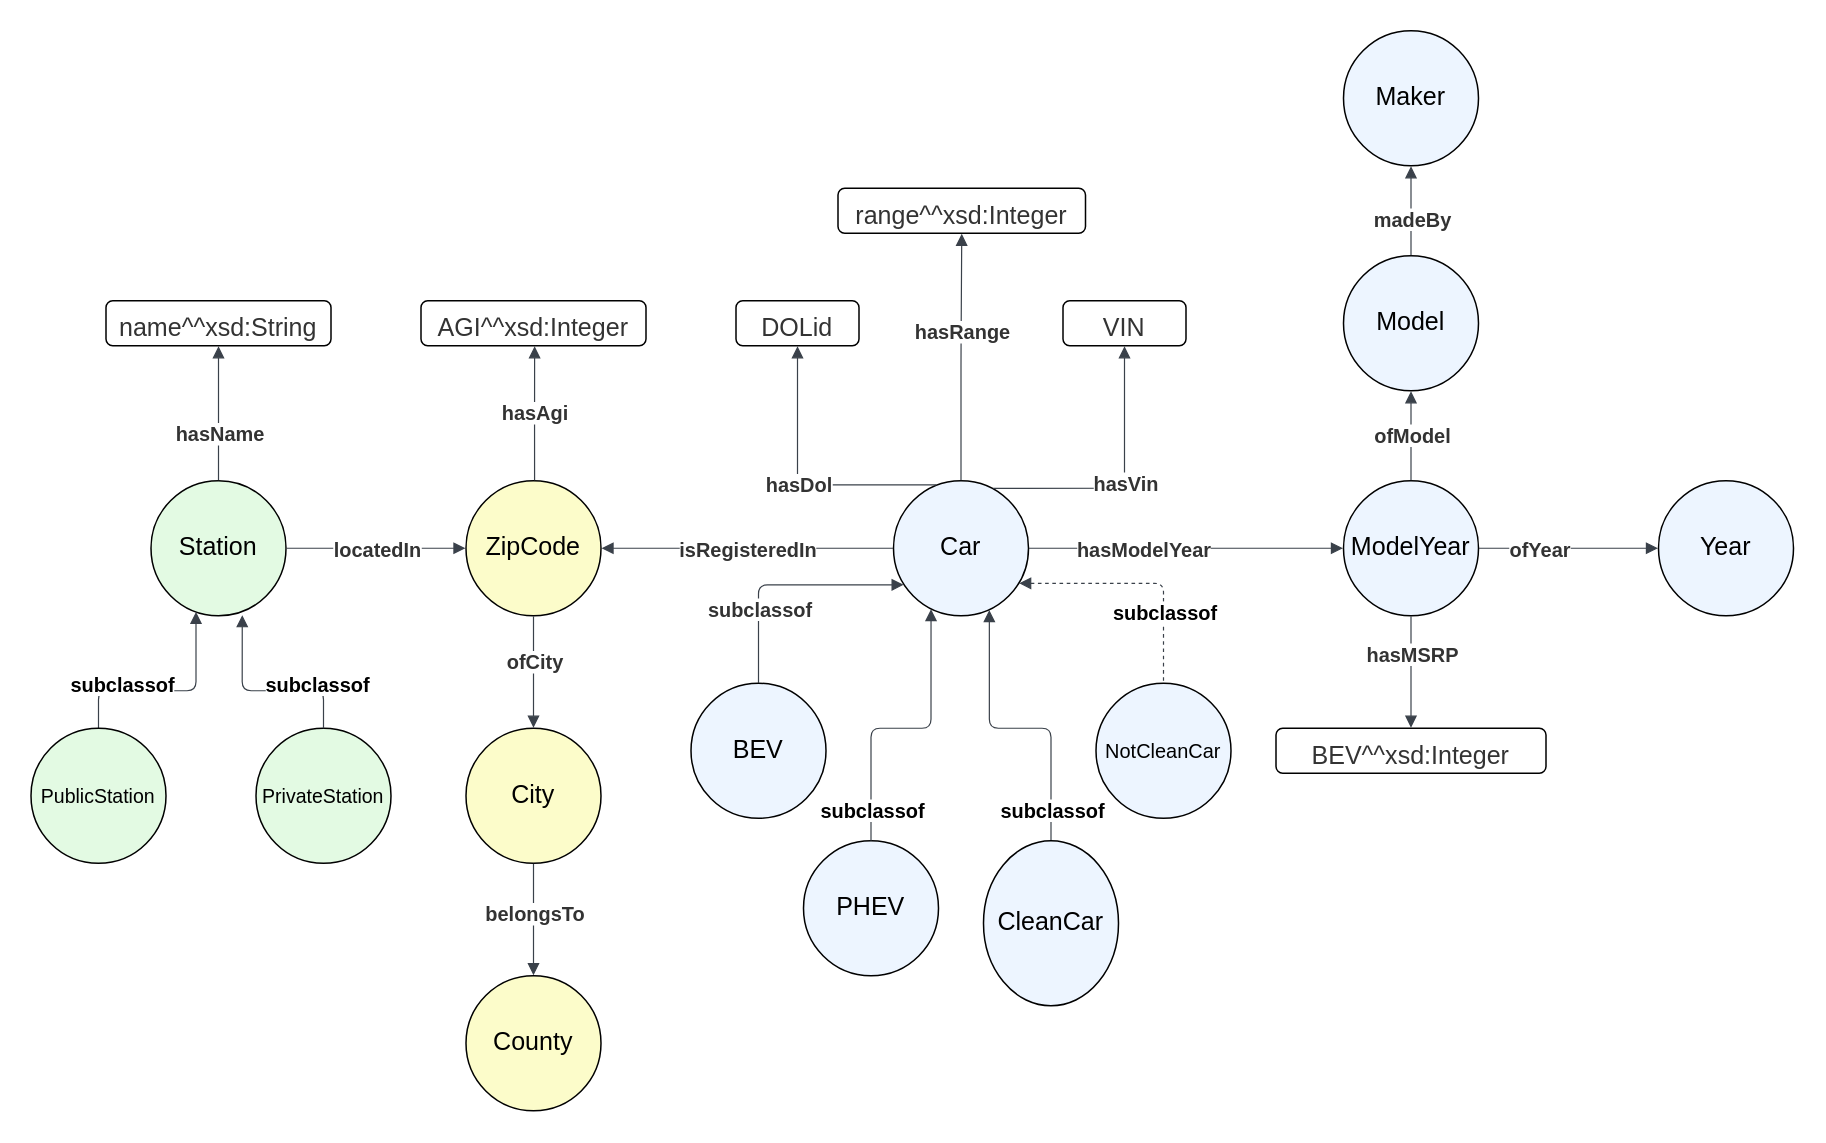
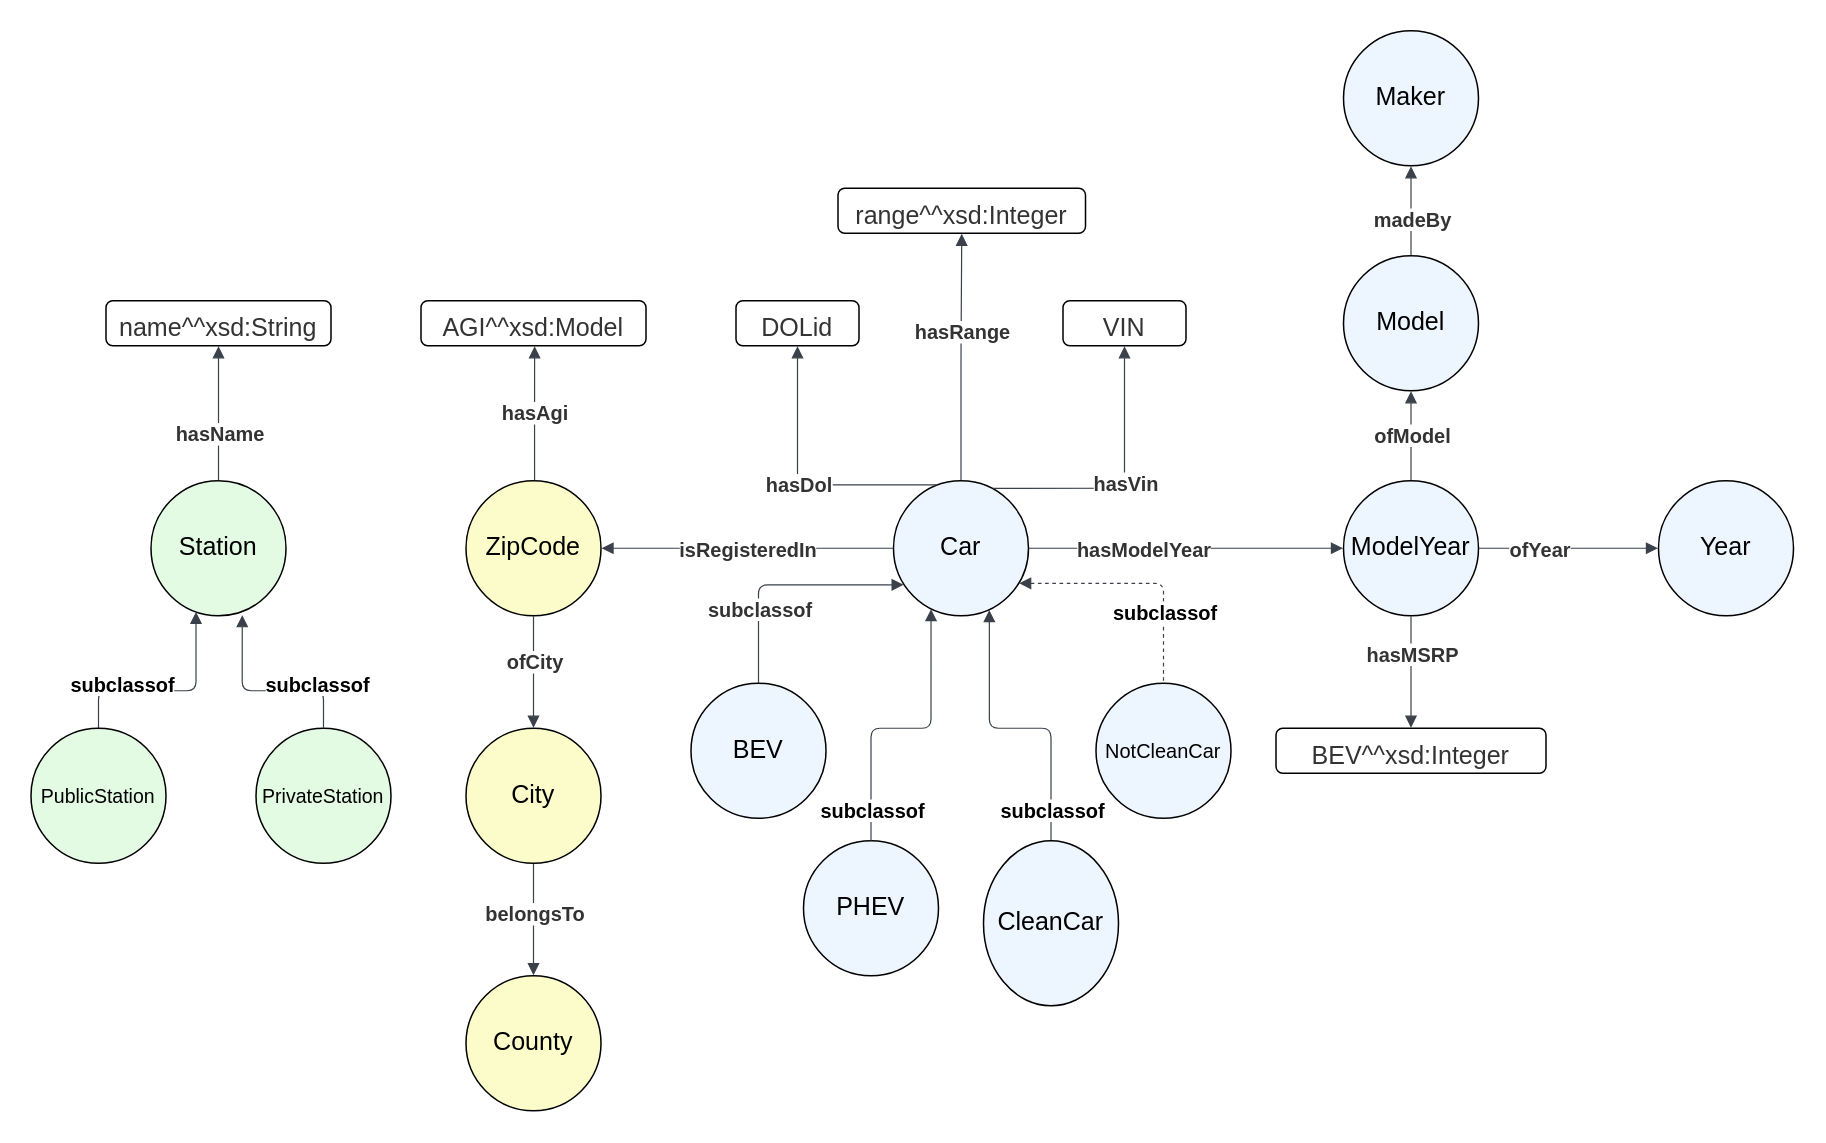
- <mxCell id="38" value="AGI^^xsd:Integer" style="html=1;overflow=block;blockSpacing=1;whiteSpace=wrap;fontSize=16.7;spacing=9;strokeColor=default;rounded=1;absoluteArcSize=1;arcSize=9;fillColor=default;strokeWidth=1;lucidId=Xx1OfmO..szG;fontColor=#333333;verticalAlign=top;horizontal=1;" parent="1" vertex="1"><mxGeometry x="280" y="200" width="150" height="30" as="geometry" /></mxCell>
+ <mxCell id="38" value="AGI^^xsd:Model" style="html=1;overflow=block;blockSpacing=1;whiteSpace=wrap;fontSize=16.7;spacing=9;strokeColor=default;rounded=1;absoluteArcSize=1;arcSize=9;fillColor=default;strokeWidth=1;lucidId=Xx1OfmO..szG;fontColor=#333333;verticalAlign=top;horizontal=1;" parent="1" vertex="1"><mxGeometry x="280" y="200" width="150" height="30" as="geometry" /></mxCell>
- <mxCell id="34" value="" style="html=1;jettySize=18;whiteSpace=wrap;fontSize=13;strokeColor=#3a414a;strokeOpacity=100;strokeWidth=0.8;rounded=1;arcSize=12;edgeStyle=orthogonalEdgeStyle;startArrow=none;endArrow=block;endFill=1;exitX=1.004;exitY=0.5;exitPerimeter=0;entryX=-0.004;entryY=0.5;entryPerimeter=0;lucidId=Dx1OYmT3YGP5;" parent="1" source="33" target="26" edge="1"><mxGeometry width="100" height="100" relative="1" as="geometry"><Array as="points" /></mxGeometry></mxCell>
- <mxCell id="35" value="locatedIn" style="text;html=1;resizable=0;labelBackgroundColor=default;align=center;verticalAlign=middle;fontStyle=1;fontColor=#333333;fontSize=13.3;" parent="34" vertex="1"><mxGeometry relative="1" as="geometry" /></mxCell>
